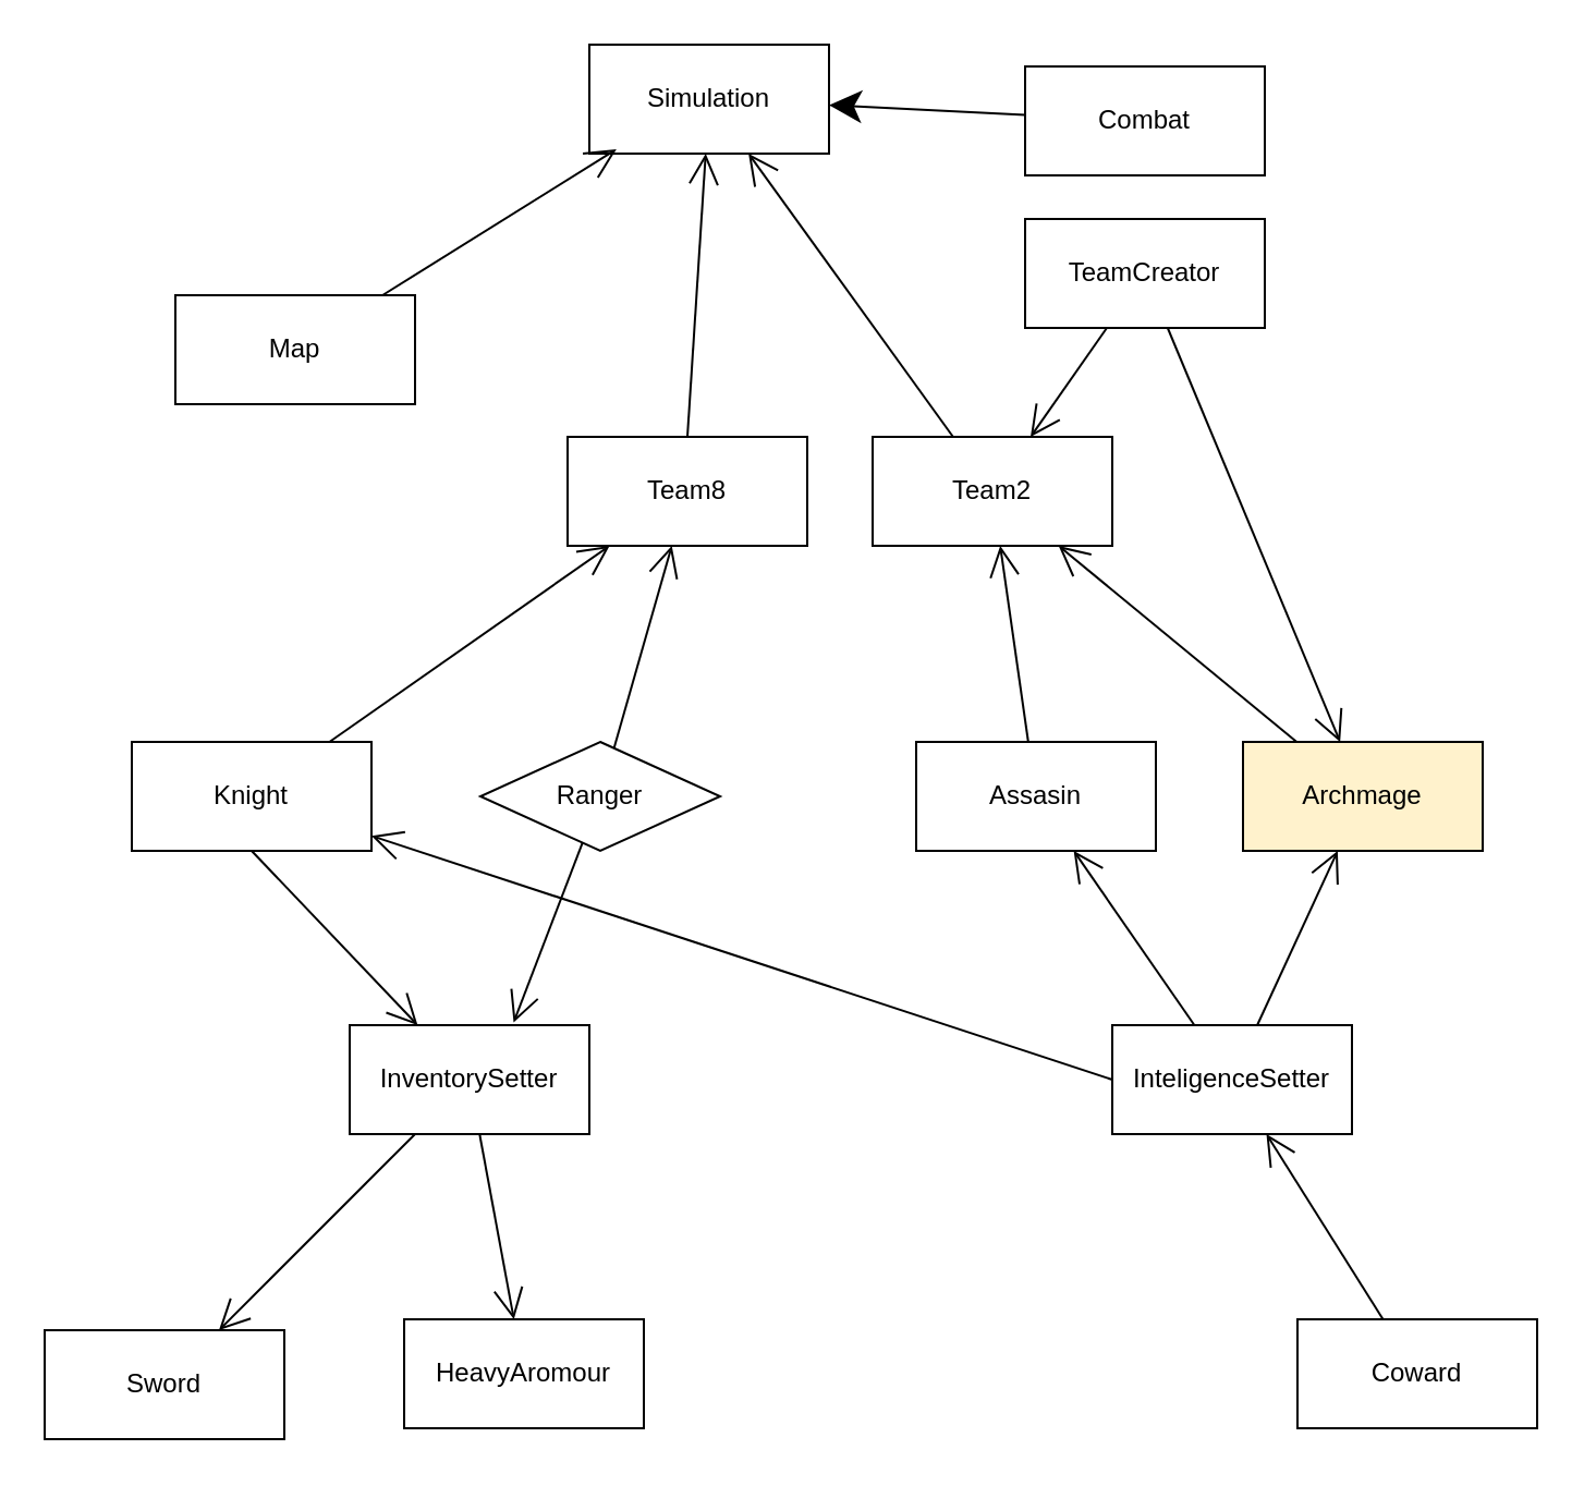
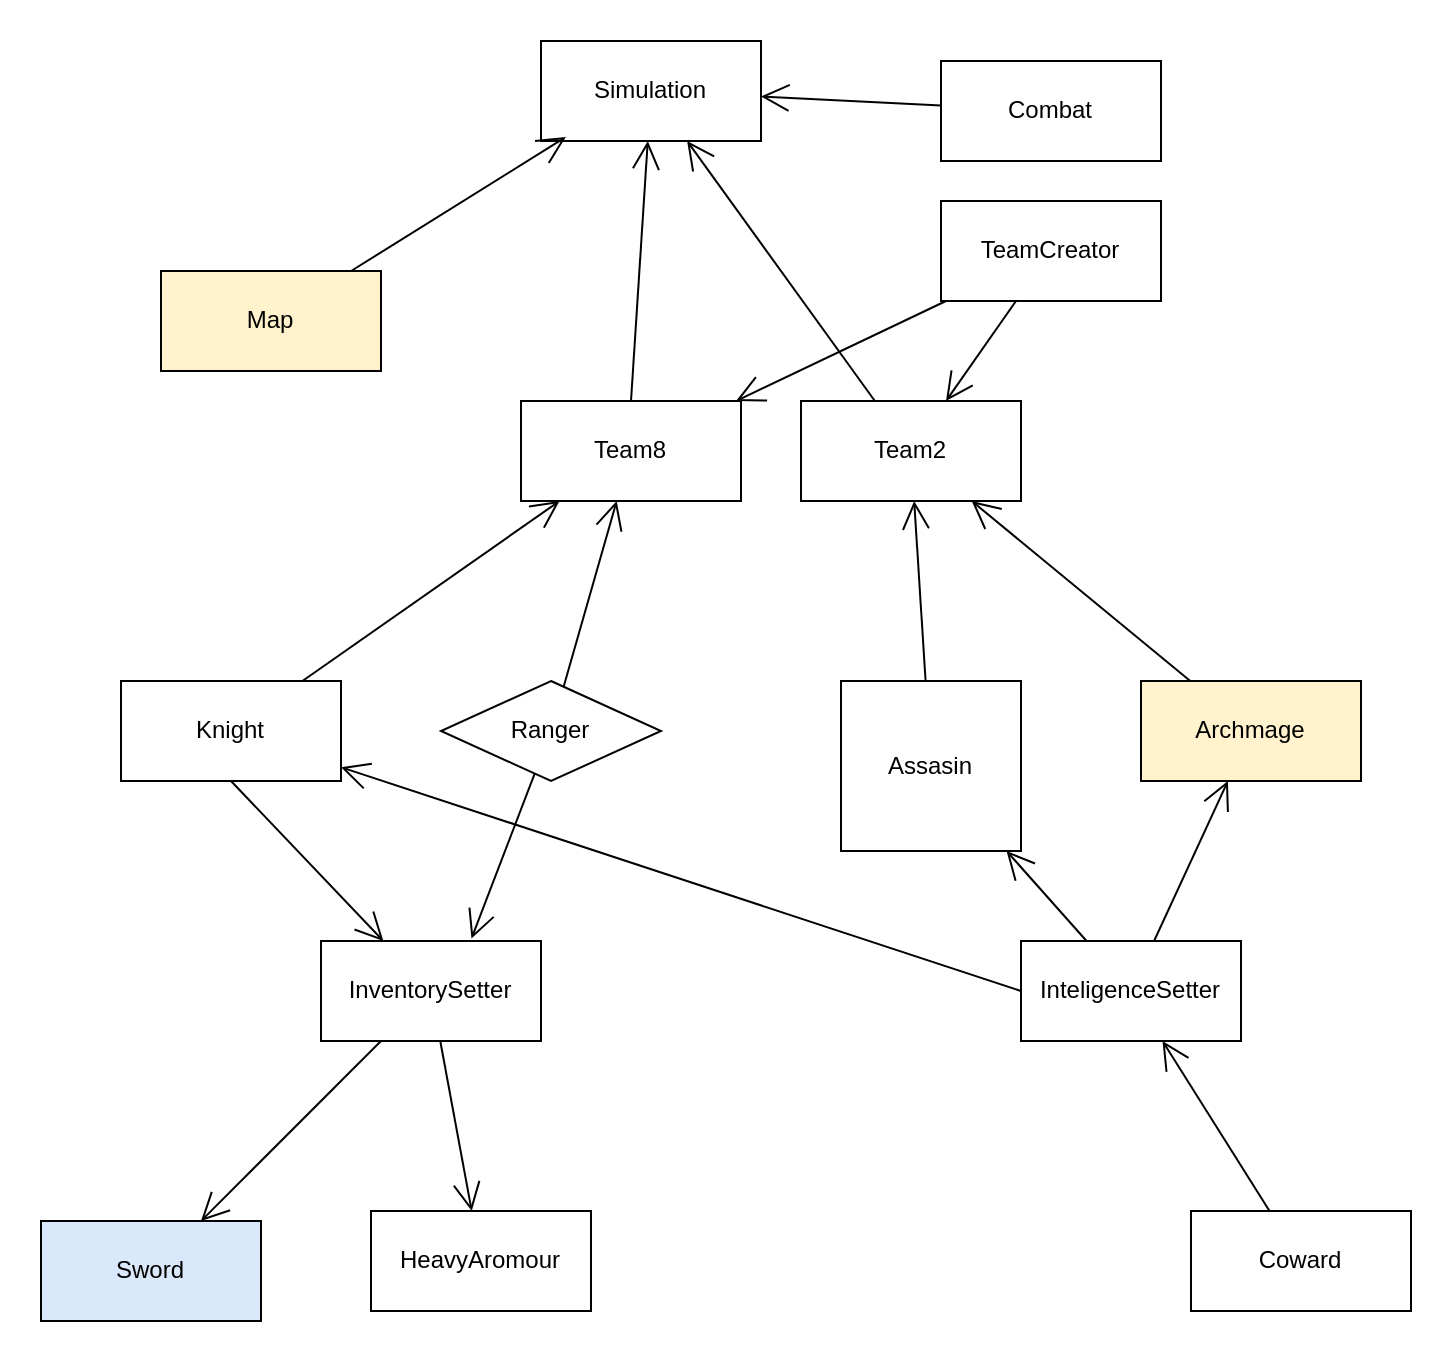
- <mxCell id="34" value="" style="endArrow=classic;endFill=1;endSize=12;html=1;rounded=0;" edge="1" parent="1" source="33" target="11"><mxGeometry width="160" relative="1" as="geometry"><mxPoint x="490" y="310" as="sourcePoint" /><mxPoint x="650" y="310" as="targetPoint" /></mxGeometry></mxCell>
+ <mxCell id="34" value="" style="endArrow=open;endFill=1;endSize=12;html=1;rounded=0;" edge="1" parent="1" source="33" target="11"><mxGeometry width="160" relative="1" as="geometry"><mxPoint x="490" y="310" as="sourcePoint" /><mxPoint x="650" y="310" as="targetPoint" /></mxGeometry></mxCell>
- <mxCell id="6" value="Map" style="html=1;whiteSpace=wrap;" vertex="1" parent="1"><mxGeometry x="80" y="135" width="110" height="50" as="geometry" /></mxCell>
+ <mxCell id="6" value="Map" style="html=1;whiteSpace=wrap;fillColor=#fff2cc;" vertex="1" parent="1"><mxGeometry x="80" y="135" width="110" height="50" as="geometry" /></mxCell>
- <mxCell id="28" value="" style="endArrow=open;endFill=1;endSize=12;html=1;rounded=0;" edge="1" parent="1" source="22" target="4"><mxGeometry width="160" relative="1" as="geometry"><mxPoint x="575" y="210" as="sourcePoint" /><mxPoint x="735" y="210" as="targetPoint" /></mxGeometry></mxCell>
+ <mxCell id="28" value="" style="endArrow=open;endFill=1;endSize=12;html=1;rounded=0;" edge="1" parent="1" source="22" target="23"><mxGeometry width="160" relative="1" as="geometry"><mxPoint x="575" y="210" as="sourcePoint" /><mxPoint x="735" y="210" as="targetPoint" /></mxGeometry></mxCell>
- <mxCell id="5" value="Assasin" style="html=1;whiteSpace=wrap;" vertex="1" parent="1"><mxGeometry x="420" y="340" width="110" height="50" as="geometry" /></mxCell>
+ <mxCell id="5" value="Assasin" style="html=1;whiteSpace=wrap;" vertex="1" parent="1"><mxGeometry x="420" y="340" width="90" height="85" as="geometry" /></mxCell>
- <mxCell id="9" value="Sword" style="html=1;whiteSpace=wrap;" vertex="1" parent="1"><mxGeometry x="20" y="610" width="110" height="50" as="geometry" /></mxCell>
+ <mxCell id="9" value="Sword" style="html=1;whiteSpace=wrap;fillColor=#dae8fc;" vertex="1" parent="1"><mxGeometry x="20" y="610" width="110" height="50" as="geometry" /></mxCell>
